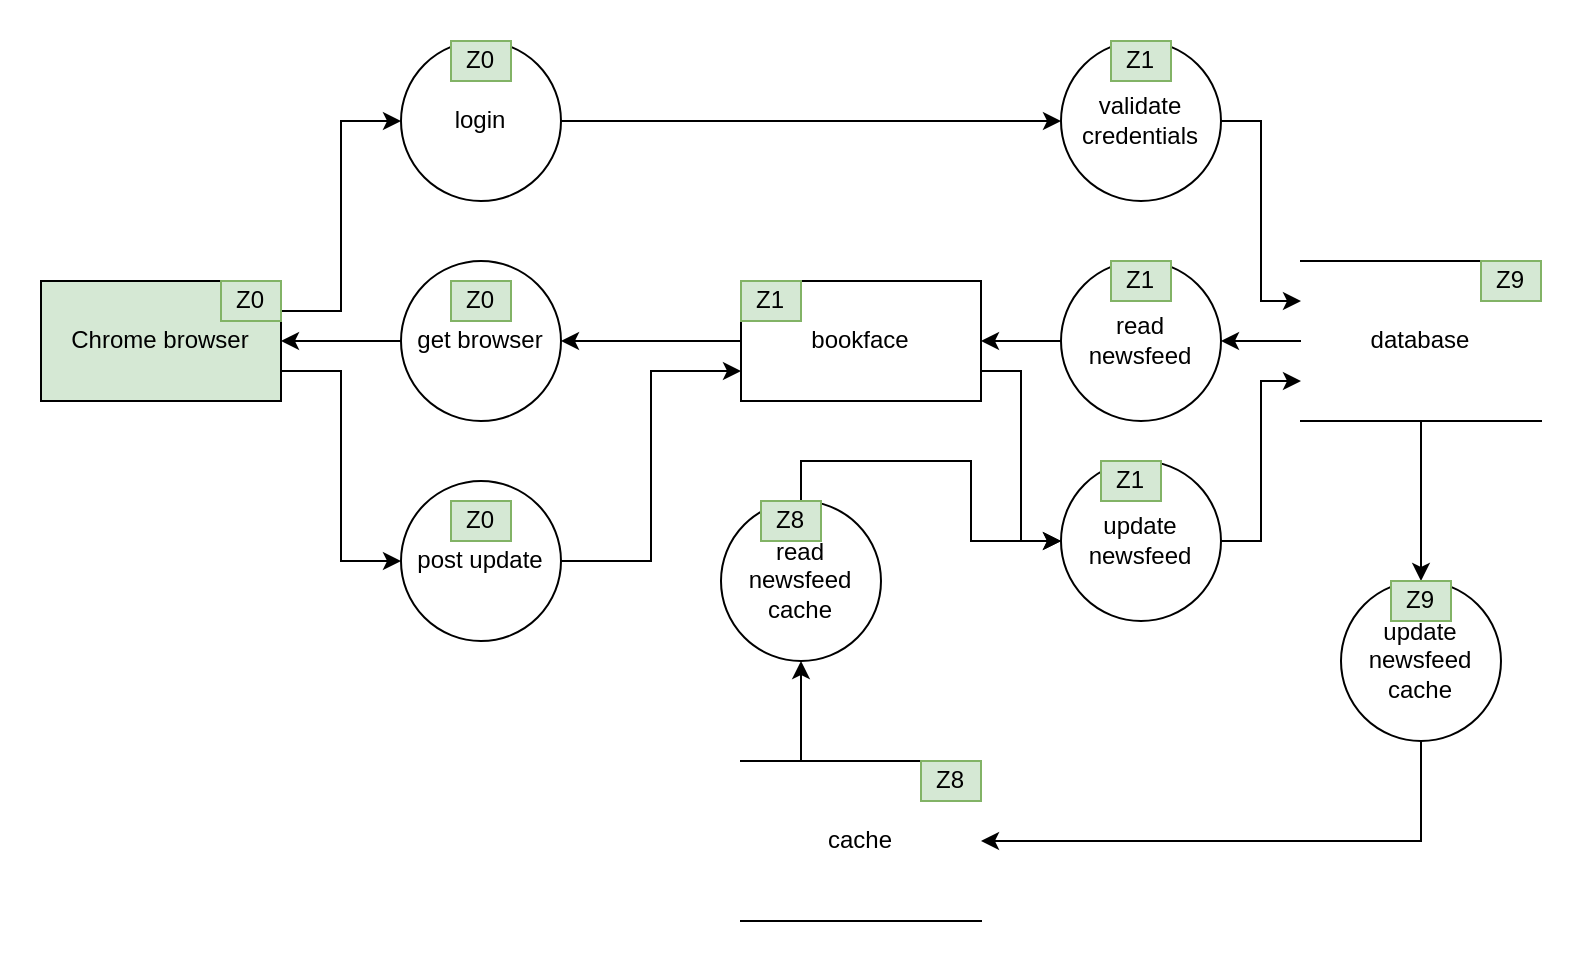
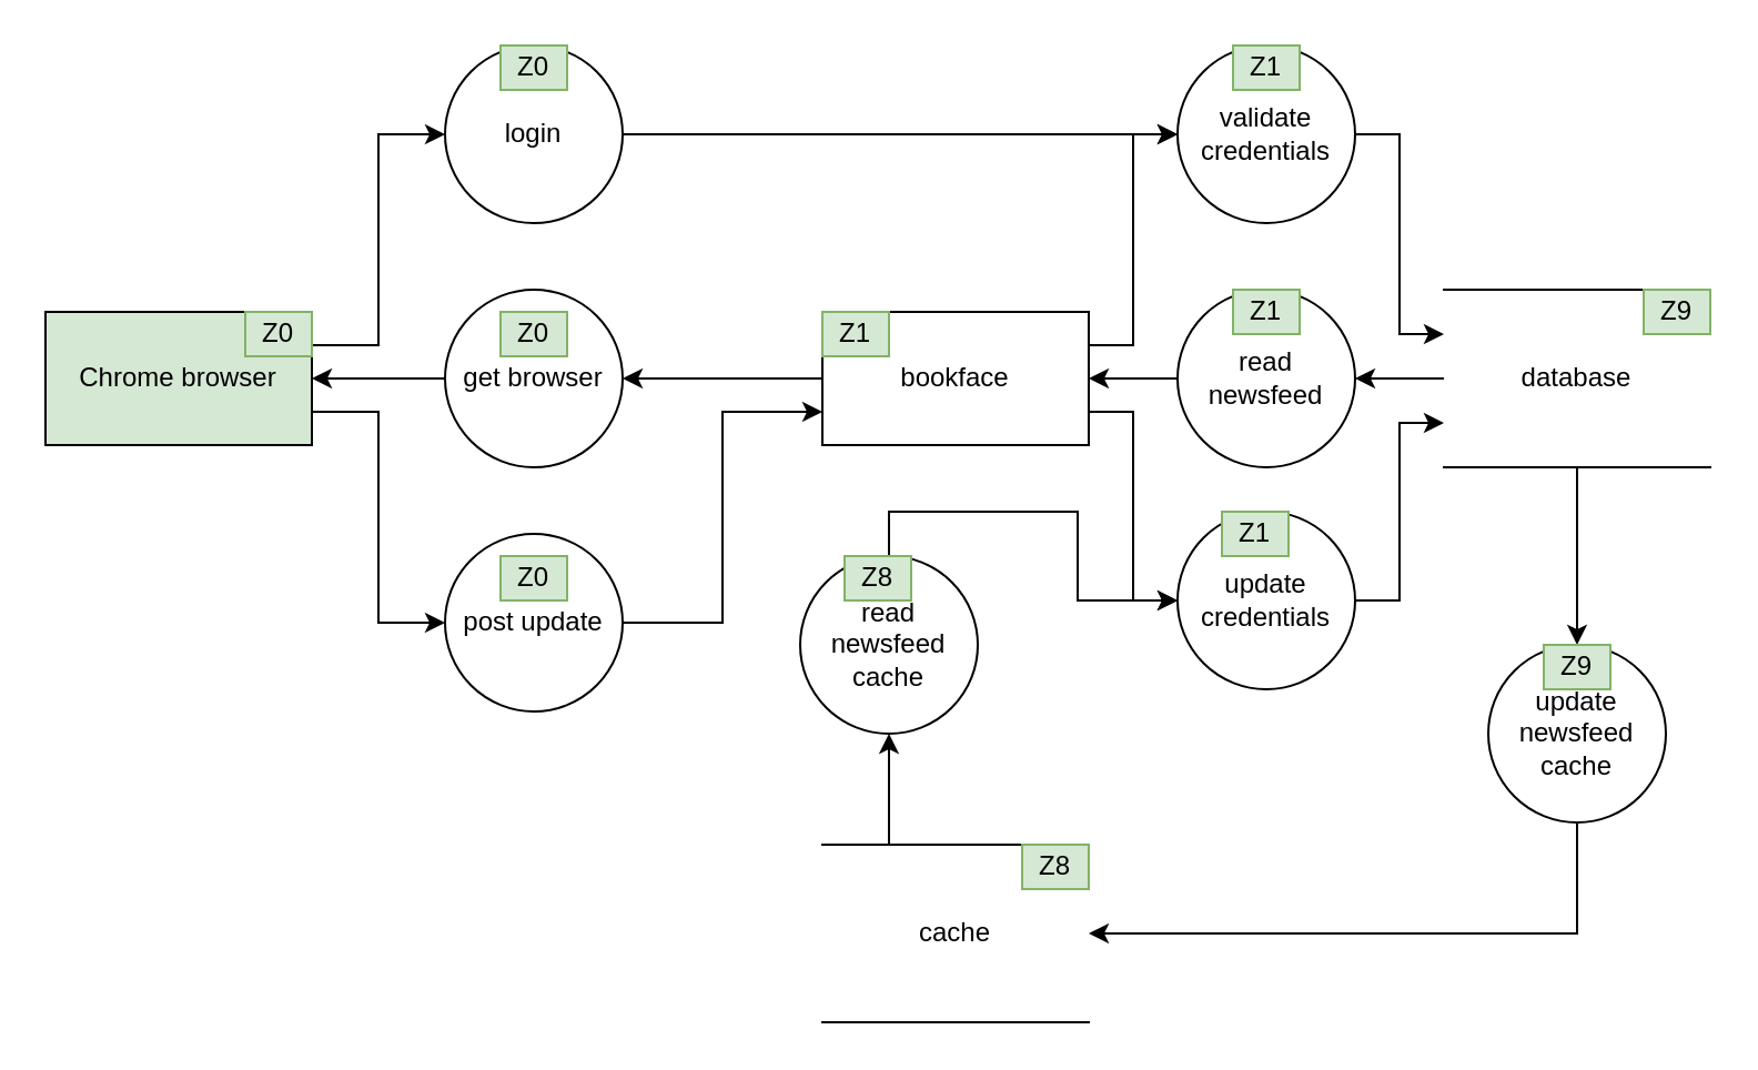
+ <mxCell id="5" style="edgeStyle=orthogonalEdgeStyle;rounded=0;orthogonalLoop=1;jettySize=auto;html=1;exitX=1;exitY=0.25;exitDx=0;exitDy=0;entryX=0;entryY=0.5;entryDx=0;entryDy=0;" edge="1" parent="1" source="8" target="21"><mxGeometry relative="1" as="geometry" /></mxCell>
- <mxCell id="27" value="update newsfeed" style="ellipse;whiteSpace=wrap;html=1;aspect=fixed;" vertex="1" parent="1"><mxGeometry x="530" y="230" width="80" height="80" as="geometry" /></mxCell>
+ <mxCell id="27" value="update credentials" style="ellipse;whiteSpace=wrap;html=1;aspect=fixed;" vertex="1" parent="1"><mxGeometry x="530" y="230" width="80" height="80" as="geometry" /></mxCell>
